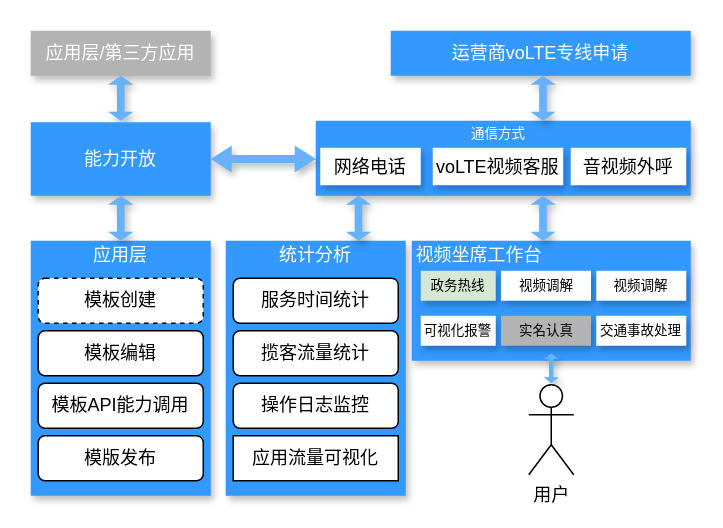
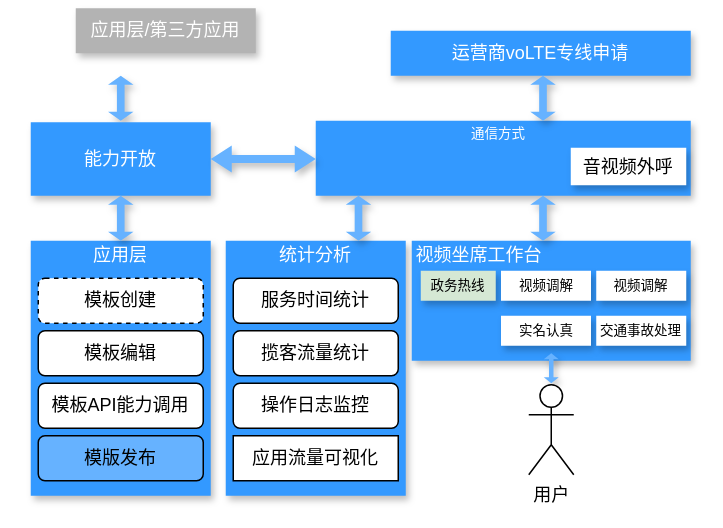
- <mxCell id="9" value="应用层/第三方应用" style="rounded=0;whiteSpace=wrap;html=1;shadow=1;glass=0;strokeColor=none;absoluteArcSize=0;fillColor=#B3B3B3;fontColor=#FFFFFF;" vertex="1" parent="1"><mxGeometry x="20" y="20" width="120" height="30" as="geometry" /></mxCell>
+ <mxCell id="9" value="应用层/第三方应用" style="rounded=0;whiteSpace=wrap;html=1;shadow=1;glass=0;strokeColor=none;absoluteArcSize=0;fillColor=#B3B3B3;fontColor=#FFFFFF;" vertex="1" parent="1"><mxGeometry x="50" y="5" width="120" height="30" as="geometry" /></mxCell>
- <mxCell id="4" value="网络电话" style="rounded=0;whiteSpace=wrap;html=1;strokeColor=none;shadow=1;" vertex="1" parent="1"><mxGeometry x="213" y="98" width="67" height="25" as="geometry" /></mxCell>
- <mxCell id="5" value="voLTE视频客服" style="rounded=0;whiteSpace=wrap;html=1;strokeColor=none;shadow=1;" vertex="1" parent="1"><mxGeometry x="288" y="98" width="87" height="25" as="geometry" /></mxCell>
- <mxCell id="33" value="可视化报警" style="rounded=0;whiteSpace=wrap;html=1;strokeColor=none;shadow=1;fontSize=9;" vertex="1" parent="1"><mxGeometry x="280" y="210" width="50" height="20" as="geometry" /></mxCell>
- <mxCell id="34" value="实名认真" style="rounded=0;whiteSpace=wrap;html=1;strokeColor=none;shadow=1;fontSize=9;fillColor=#b3b3b3;" vertex="1" parent="1"><mxGeometry x="333.5" y="210" width="60" height="20" as="geometry" /></mxCell>
+ <mxCell id="34" value="实名认真" style="rounded=0;whiteSpace=wrap;html=1;strokeColor=none;shadow=1;fontSize=9;" vertex="1" parent="1"><mxGeometry x="333.5" y="210" width="60" height="20" as="geometry" /></mxCell>
- <mxCell id="19" value="模版发布" style="rounded=1;whiteSpace=wrap;html=1;" vertex="1" parent="1"><mxGeometry x="25" y="290" width="110" height="30" as="geometry" /></mxCell>
+ <mxCell id="19" value="模版发布" style="rounded=1;whiteSpace=wrap;html=1;fillColor=#66b2ff;" vertex="1" parent="1"><mxGeometry x="25" y="290" width="110" height="30" as="geometry" /></mxCell>
